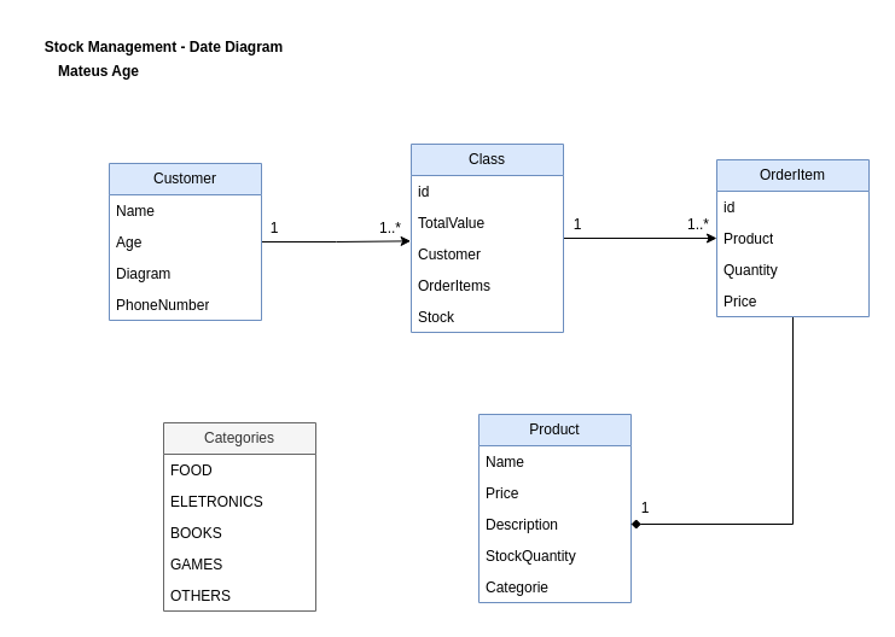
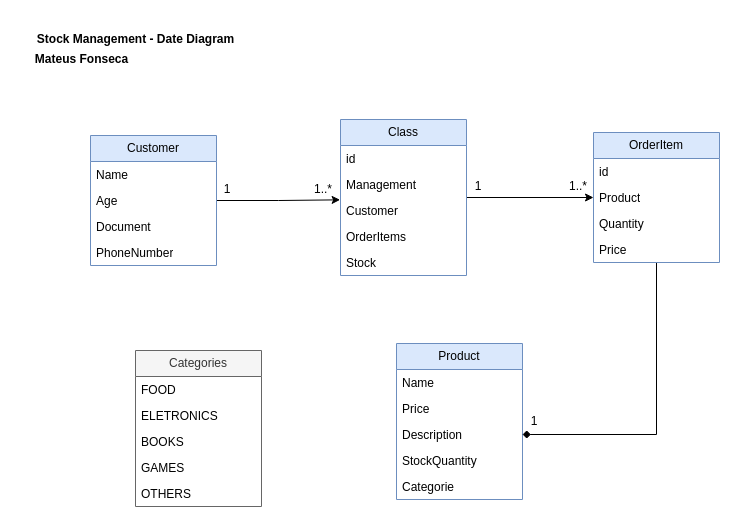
- <mxCell id="39" value="Mateus Age" style="text;html=1;align=center;verticalAlign=middle;whiteSpace=wrap;rounded=0;fillColor=none;fontStyle=1" parent="1" vertex="1"><mxGeometry x="32" y="45" width="99" height="28" as="geometry" /></mxCell>
+ <mxCell id="39" value="Mateus Fonseca" style="text;html=1;align=center;verticalAlign=middle;whiteSpace=wrap;rounded=0;fillColor=none;fontStyle=1" parent="1" vertex="1"><mxGeometry x="32" y="45" width="99" height="28" as="geometry" /></mxCell>
- <mxCell id="17" value="TotalValue" style="text;strokeColor=none;fillColor=none;align=left;verticalAlign=top;spacingLeft=4;spacingRight=4;overflow=hidden;rotatable=0;points=[[0,0.5],[1,0.5]];portConstraint=eastwest;whiteSpace=wrap;html=1;" parent="15" vertex="1"><mxGeometry y="52" width="126" height="26" as="geometry" /></mxCell>
+ <mxCell id="17" value="Management" style="text;strokeColor=none;fillColor=none;align=left;verticalAlign=top;spacingLeft=4;spacingRight=4;overflow=hidden;rotatable=0;points=[[0,0.5],[1,0.5]];portConstraint=eastwest;whiteSpace=wrap;html=1;" parent="15" vertex="1"><mxGeometry y="52" width="126" height="26" as="geometry" /></mxCell>
- <mxCell id="12" value="Diagram" style="text;strokeColor=none;fillColor=none;align=left;verticalAlign=top;spacingLeft=4;spacingRight=4;overflow=hidden;rotatable=0;points=[[0,0.5],[1,0.5]];portConstraint=eastwest;whiteSpace=wrap;html=1;" parent="9" vertex="1"><mxGeometry y="78" width="126" height="26" as="geometry" /></mxCell>
+ <mxCell id="12" value="Document" style="text;strokeColor=none;fillColor=none;align=left;verticalAlign=top;spacingLeft=4;spacingRight=4;overflow=hidden;rotatable=0;points=[[0,0.5],[1,0.5]];portConstraint=eastwest;whiteSpace=wrap;html=1;" parent="9" vertex="1"><mxGeometry y="78" width="126" height="26" as="geometry" /></mxCell>
